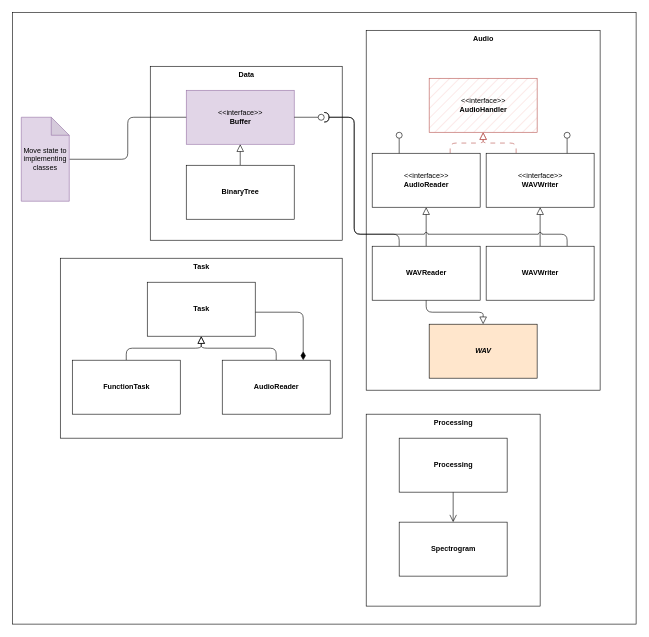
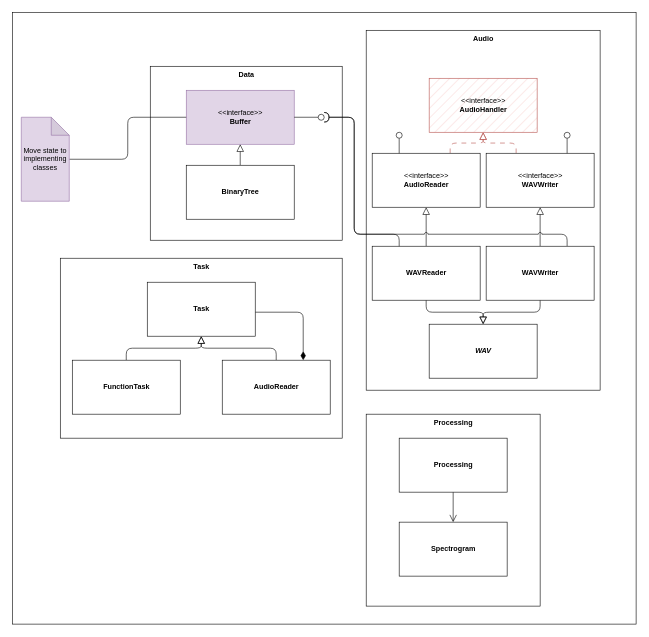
+ <mxCell id="15" style="edgeStyle=orthogonalEdgeStyle;html=1;exitX=0.5;exitY=1;exitDx=0;exitDy=0;entryX=0.5;entryY=0;entryDx=0;entryDy=0;endArrow=block;endFill=0;endSize=10;" parent="1" source="18" target="20" edge="1"><mxGeometry relative="1" as="geometry" /></mxCell>
- <mxCell id="20" value="&lt;b&gt;&lt;i&gt;WAV&lt;/i&gt;&lt;/b&gt;" style="html=1;dropTarget=0;fillColor=#ffe6cc;" parent="1" vertex="1"><mxGeometry x="715" y="540" width="180" height="90" as="geometry" /></mxCell>
+ <mxCell id="20" value="&lt;b&gt;&lt;i&gt;WAV&lt;/i&gt;&lt;/b&gt;" style="html=1;dropTarget=0;" parent="1" vertex="1"><mxGeometry x="715" y="540" width="180" height="90" as="geometry" /></mxCell>
